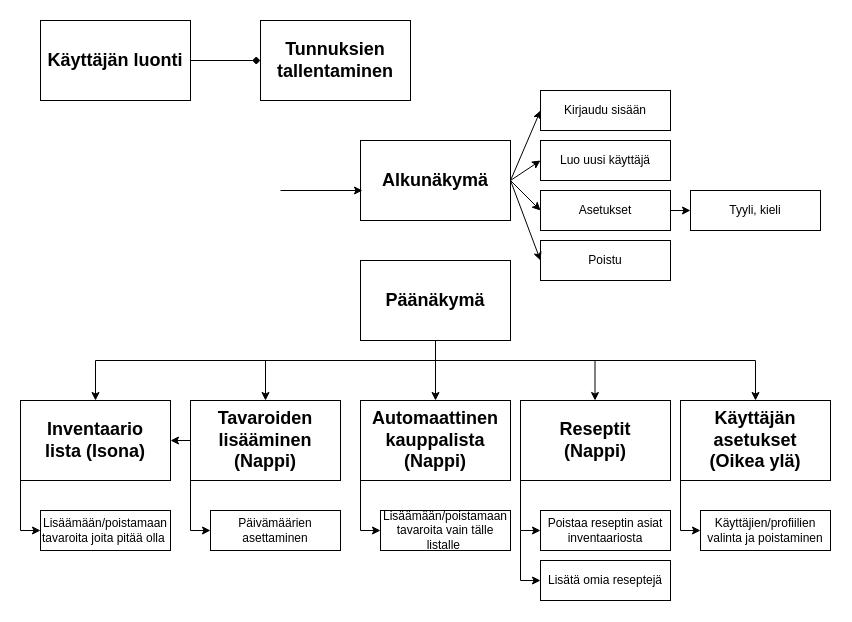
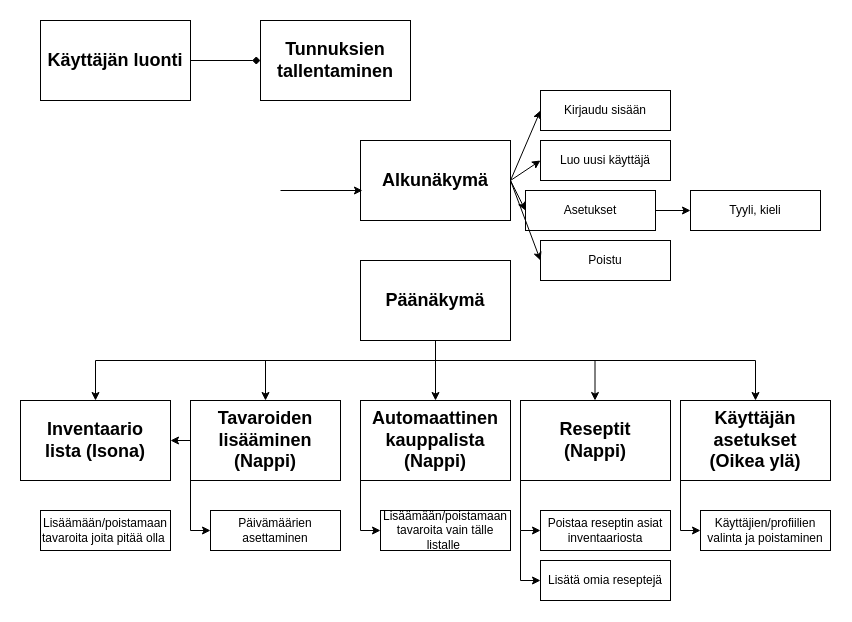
- <mxCell id="32" value="Asetukset" style="rounded=0;whiteSpace=wrap;html=1;" parent="1" vertex="1"><mxGeometry x="540" y="190" width="130" height="40" as="geometry" /></mxCell>
+ <mxCell id="32" value="Asetukset" style="rounded=0;whiteSpace=wrap;html=1;" parent="1" vertex="1"><mxGeometry x="525" y="190" width="130" height="40" as="geometry" /></mxCell>
- <mxCell id="9" value="" style="endArrow=classic;html=1;rounded=0;fontSize=18;exitX=0;exitY=1;exitDx=0;exitDy=0;entryX=0;entryY=0.5;entryDx=0;entryDy=0;" parent="1" source="7" target="8" edge="1"><mxGeometry width="50" height="50" relative="1" as="geometry"><mxPoint x="420" y="510" as="sourcePoint" /><mxPoint x="20" y="530" as="targetPoint" /><Array as="points"><mxPoint x="20" y="530" /></Array></mxGeometry></mxCell>
